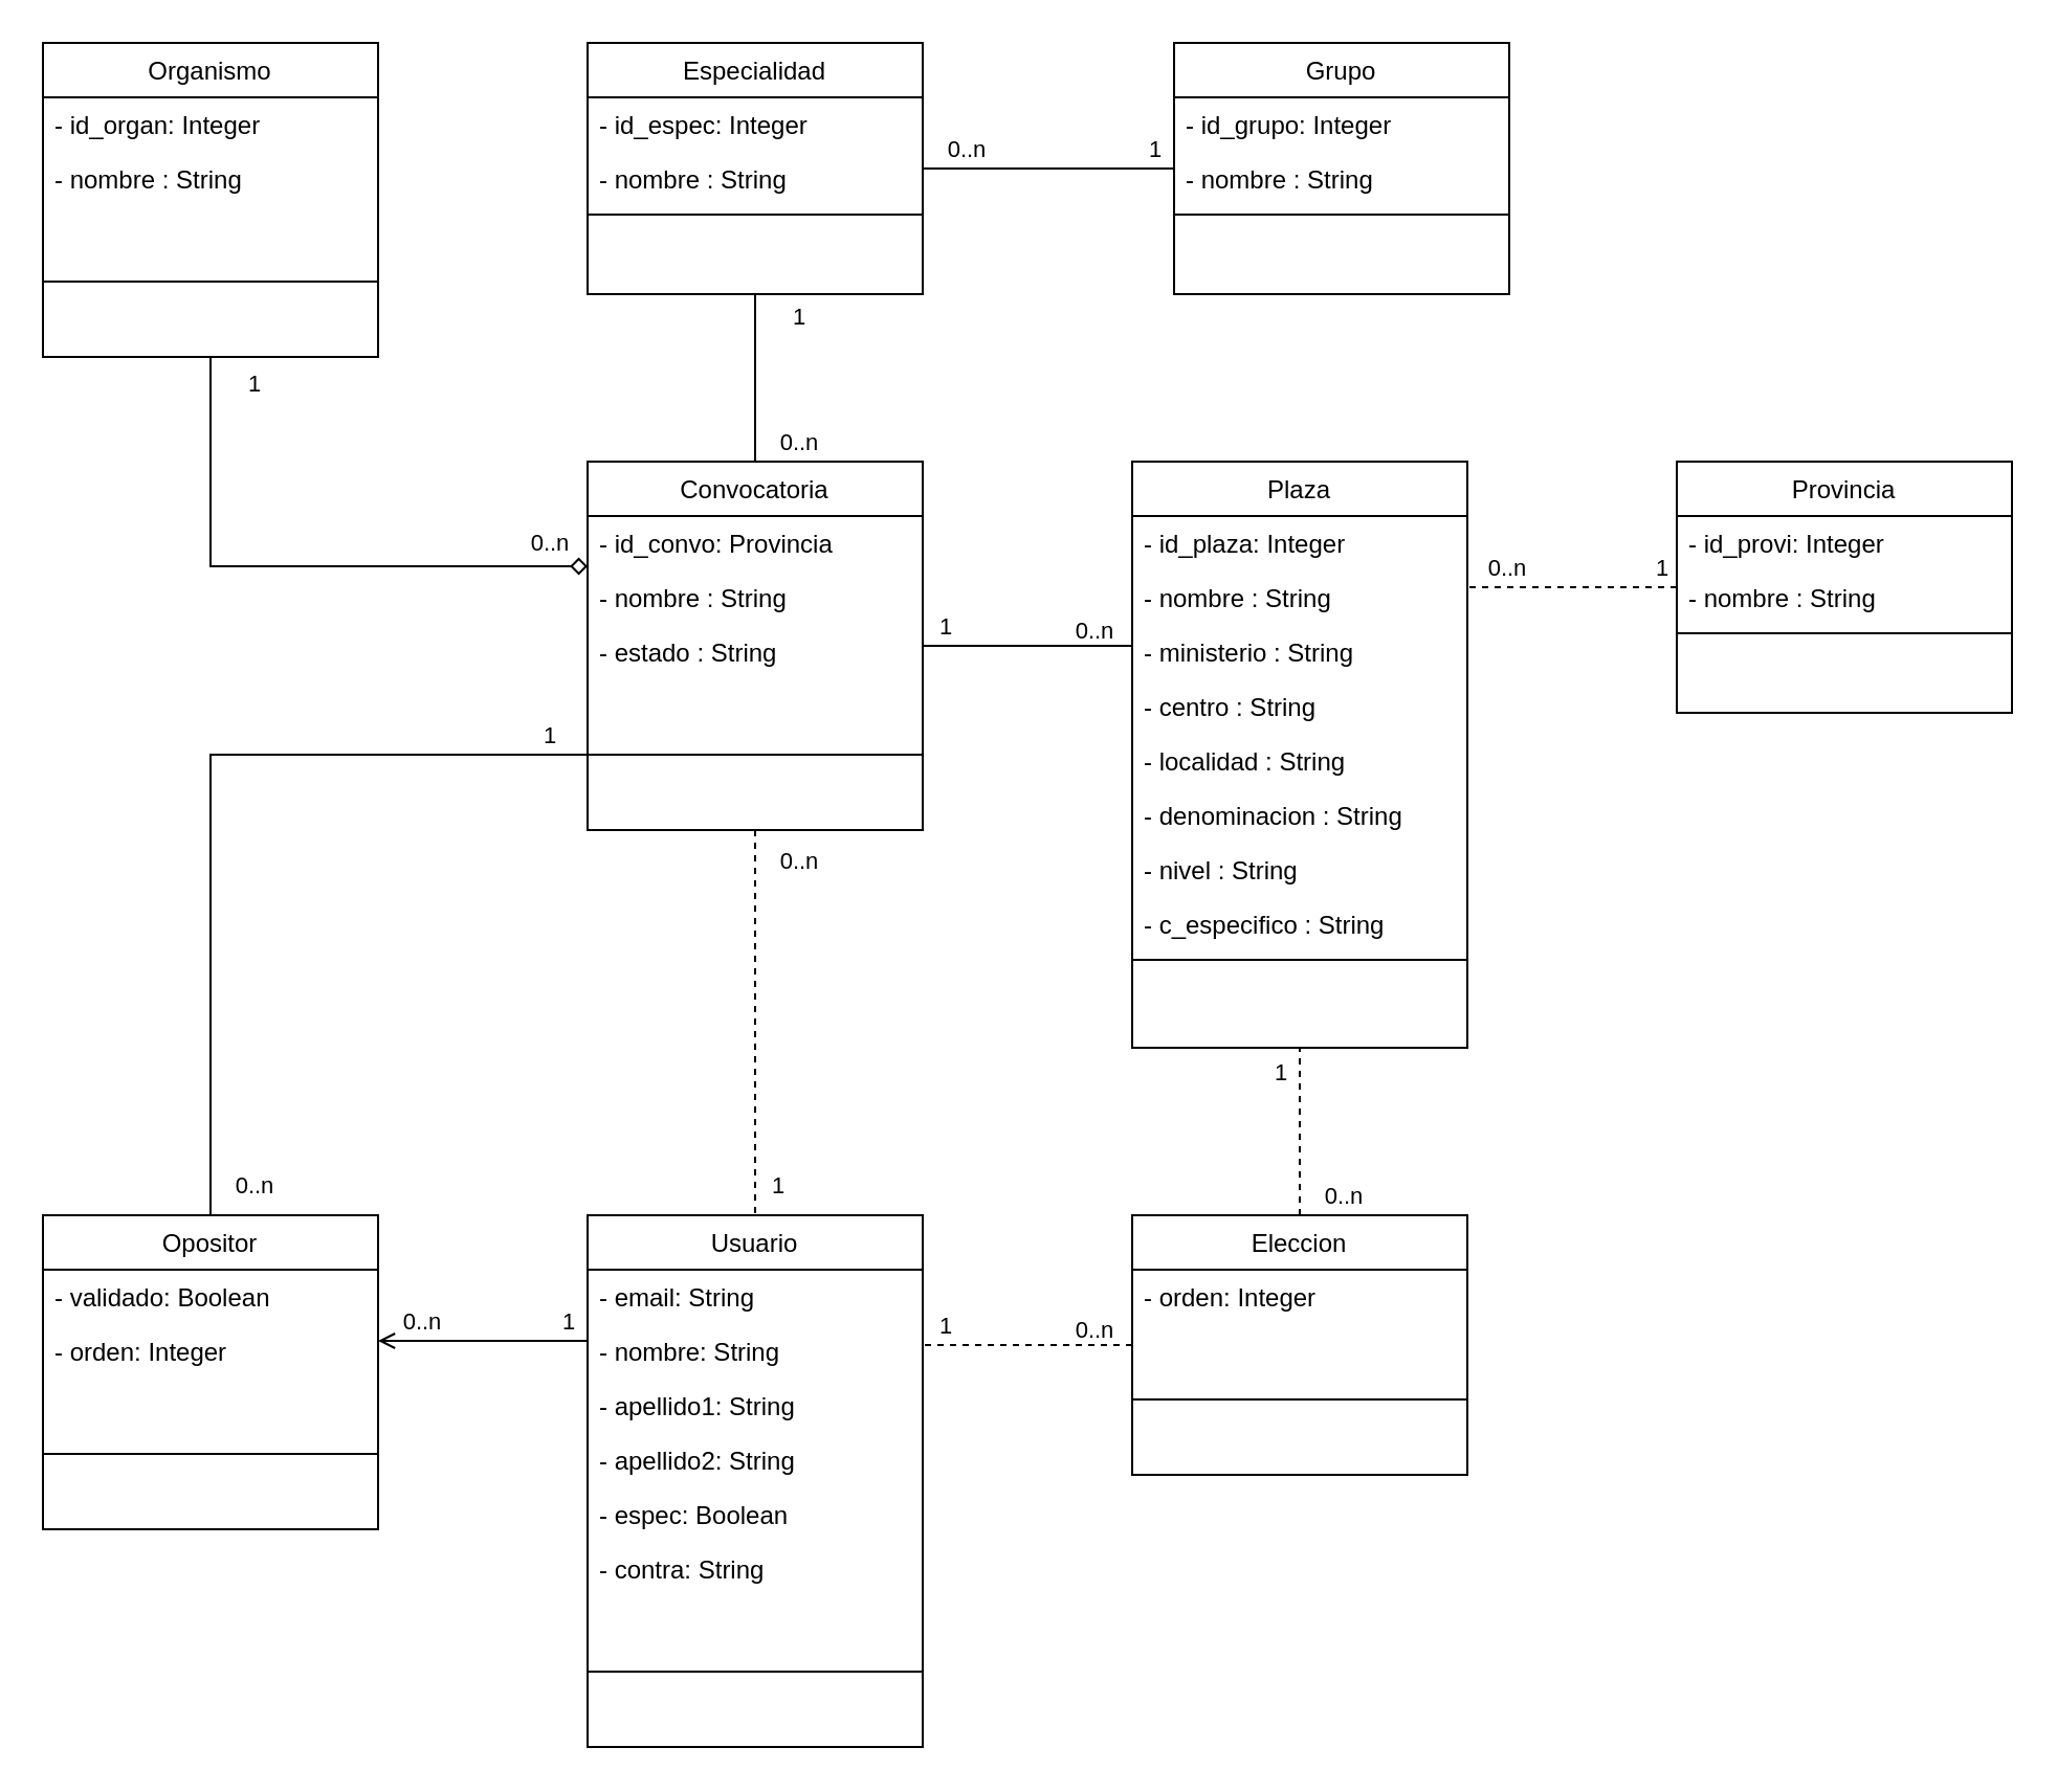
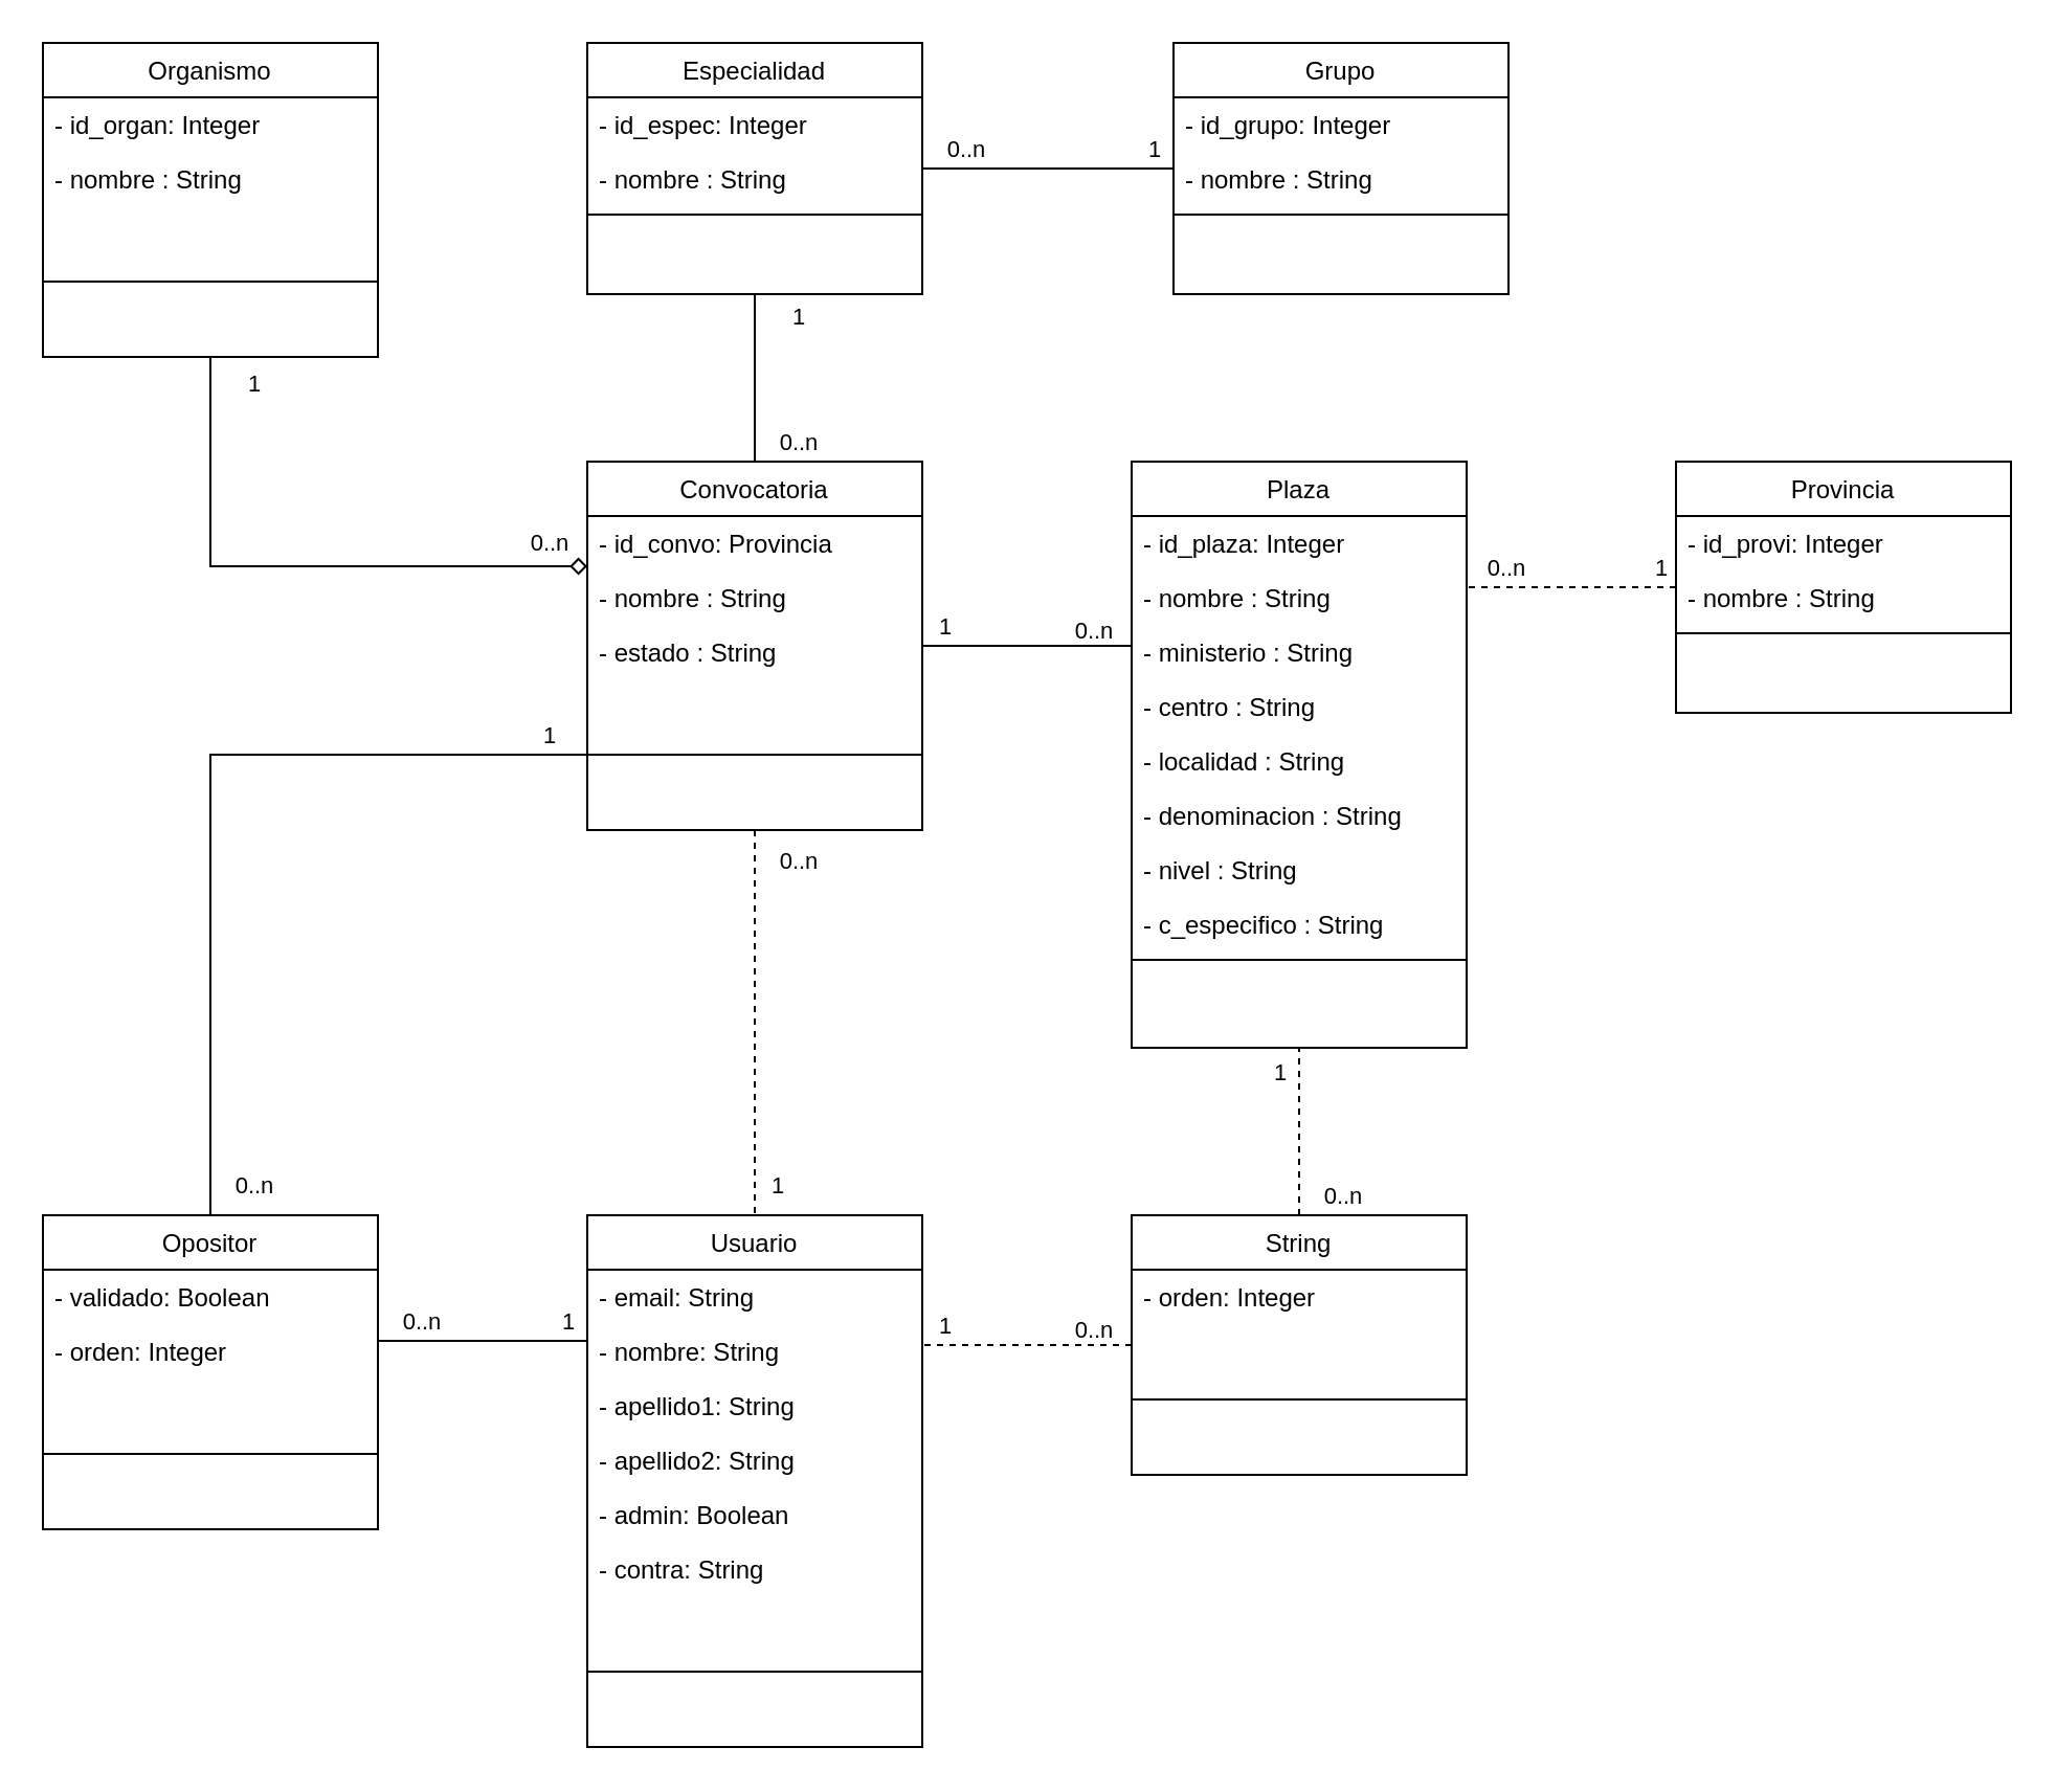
- <mxCell id="39" value="Eleccion" style="swimlane;fontStyle=0;align=center;verticalAlign=top;childLayout=stackLayout;horizontal=1;startSize=26;horizontalStack=0;resizeParent=1;resizeLast=0;collapsible=1;marginBottom=0;rounded=0;shadow=0;strokeWidth=1;" parent="1" vertex="1"><mxGeometry x="540" y="580" width="160" height="124" as="geometry"><mxRectangle x="160" y="560" width="160" height="26" as="alternateBounds" /></mxGeometry></mxCell>
+ <mxCell id="39" value="String" style="swimlane;fontStyle=0;align=center;verticalAlign=top;childLayout=stackLayout;horizontal=1;startSize=26;horizontalStack=0;resizeParent=1;resizeLast=0;collapsible=1;marginBottom=0;rounded=0;shadow=0;strokeWidth=1;" parent="1" vertex="1"><mxGeometry x="540" y="580" width="160" height="124" as="geometry"><mxRectangle x="160" y="560" width="160" height="26" as="alternateBounds" /></mxGeometry></mxCell>
- <mxCell id="75" style="edgeStyle=orthogonalEdgeStyle;rounded=0;orthogonalLoop=1;jettySize=auto;html=1;endArrow=open;endFill=0;" parent="1" source="46" target="42" edge="1"><mxGeometry relative="1" as="geometry"><mxPoint x="290" y="660" as="sourcePoint" /><mxPoint x="190" y="660" as="targetPoint" /><Array as="points"><mxPoint x="250" y="640" /><mxPoint x="250" y="640" /></Array></mxGeometry></mxCell>
+ <mxCell id="75" style="edgeStyle=orthogonalEdgeStyle;rounded=0;orthogonalLoop=1;jettySize=auto;html=1;endArrow=none;endFill=0;" parent="1" source="46" target="42" edge="1"><mxGeometry relative="1" as="geometry"><mxPoint x="290" y="660" as="sourcePoint" /><mxPoint x="190" y="660" as="targetPoint" /><Array as="points"><mxPoint x="250" y="640" /><mxPoint x="250" y="640" /></Array></mxGeometry></mxCell>
- <mxCell id="51" value="- espec: Boolean" style="text;align=left;verticalAlign=top;spacingLeft=4;spacingRight=4;overflow=hidden;rotatable=0;points=[[0,0.5],[1,0.5]];portConstraint=eastwest;" vertex="1" parent="46"><mxGeometry y="130" width="160" height="26" as="geometry" /></mxCell>
+ <mxCell id="51" value="- admin: Boolean" style="text;align=left;verticalAlign=top;spacingLeft=4;spacingRight=4;overflow=hidden;rotatable=0;points=[[0,0.5],[1,0.5]];portConstraint=eastwest;" vertex="1" parent="46"><mxGeometry y="130" width="160" height="26" as="geometry" /></mxCell>
